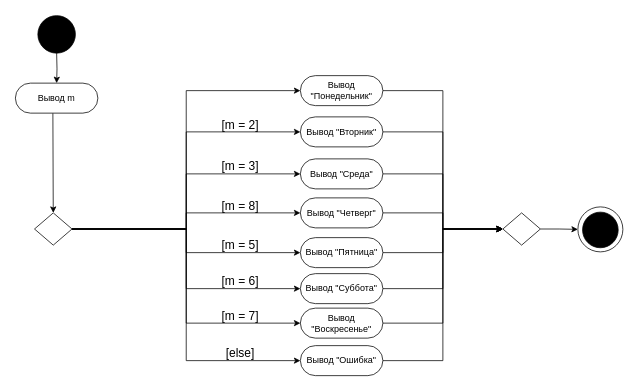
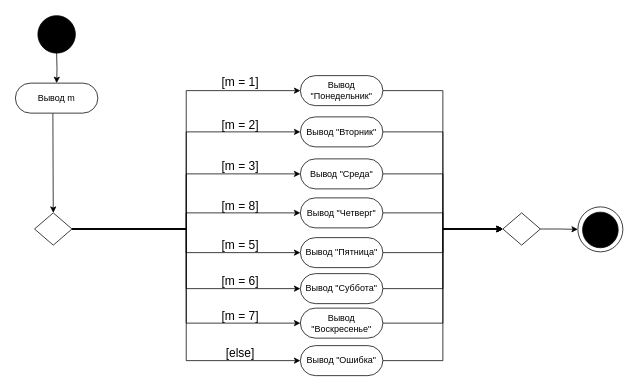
+ <mxCell id="16" value="[m = 1]" style="text;html=1;strokeColor=none;fillColor=none;align=center;verticalAlign=middle;whiteSpace=wrap;rounded=0;perimeterSpacing=0;fontSize=16;" parent="1" vertex="1"><mxGeometry x="290" y="98" width="60" height="20" as="geometry" /></mxCell>
